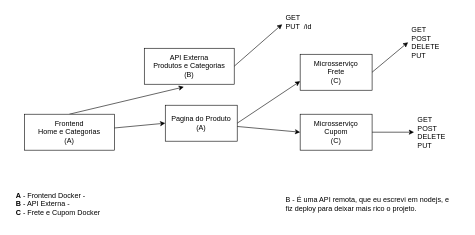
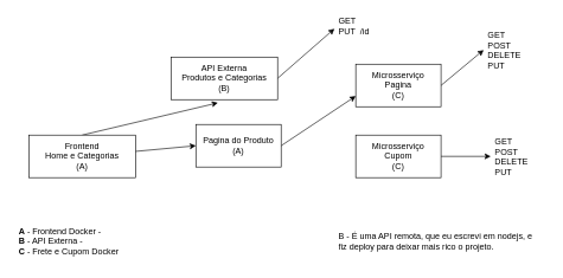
- <mxCell id="13" value="Microsserviço&lt;br&gt;Frete&lt;br&gt;(C)" style="rounded=0;whiteSpace=wrap;html=1;" parent="1" vertex="1"><mxGeometry x="500" y="90" width="120" height="60" as="geometry" /></mxCell>
+ <mxCell id="13" value="Microsserviço&lt;br&gt;Pagina&lt;br&gt;(C)" style="rounded=0;whiteSpace=wrap;html=1;" parent="1" vertex="1"><mxGeometry x="500" y="90" width="120" height="60" as="geometry" /></mxCell>
- <mxCell id="7" style="edgeStyle=none;html=1;entryX=0;entryY=0.5;entryDx=0;entryDy=0;" parent="1" source="9" target="11" edge="1"><mxGeometry relative="1" as="geometry" /></mxCell>
